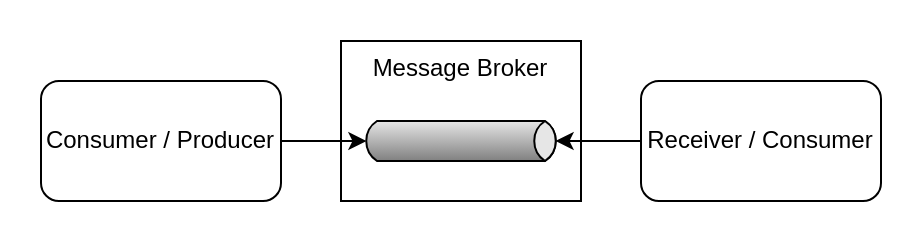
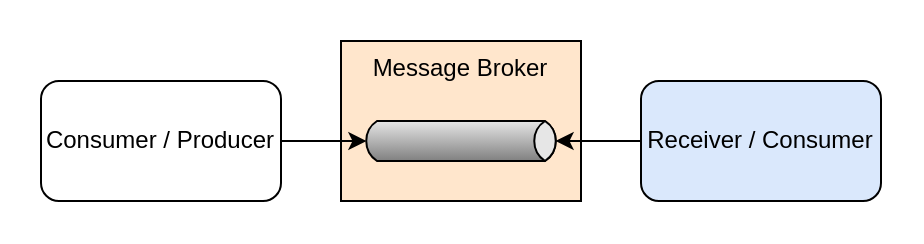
- <mxCell id="2" value="Message Broker" style="rounded=0;whiteSpace=wrap;html=1;verticalAlign=top;" vertex="1" parent="1"><mxGeometry x="170" y="20" width="120" height="80" as="geometry" /></mxCell>
+ <mxCell id="2" value="Message Broker" style="rounded=0;whiteSpace=wrap;html=1;verticalAlign=top;fillColor=#ffe6cc;" vertex="1" parent="1"><mxGeometry x="170" y="20" width="120" height="80" as="geometry" /></mxCell>
- <mxCell id="7" value="Receiver / Consumer" style="rounded=1;whiteSpace=wrap;html=1;" vertex="1" parent="1"><mxGeometry x="320" y="40" width="120" height="60" as="geometry" /></mxCell>
+ <mxCell id="7" value="Receiver / Consumer" style="rounded=1;whiteSpace=wrap;html=1;fillColor=#dae8fc;" vertex="1" parent="1"><mxGeometry x="320" y="40" width="120" height="60" as="geometry" /></mxCell>
